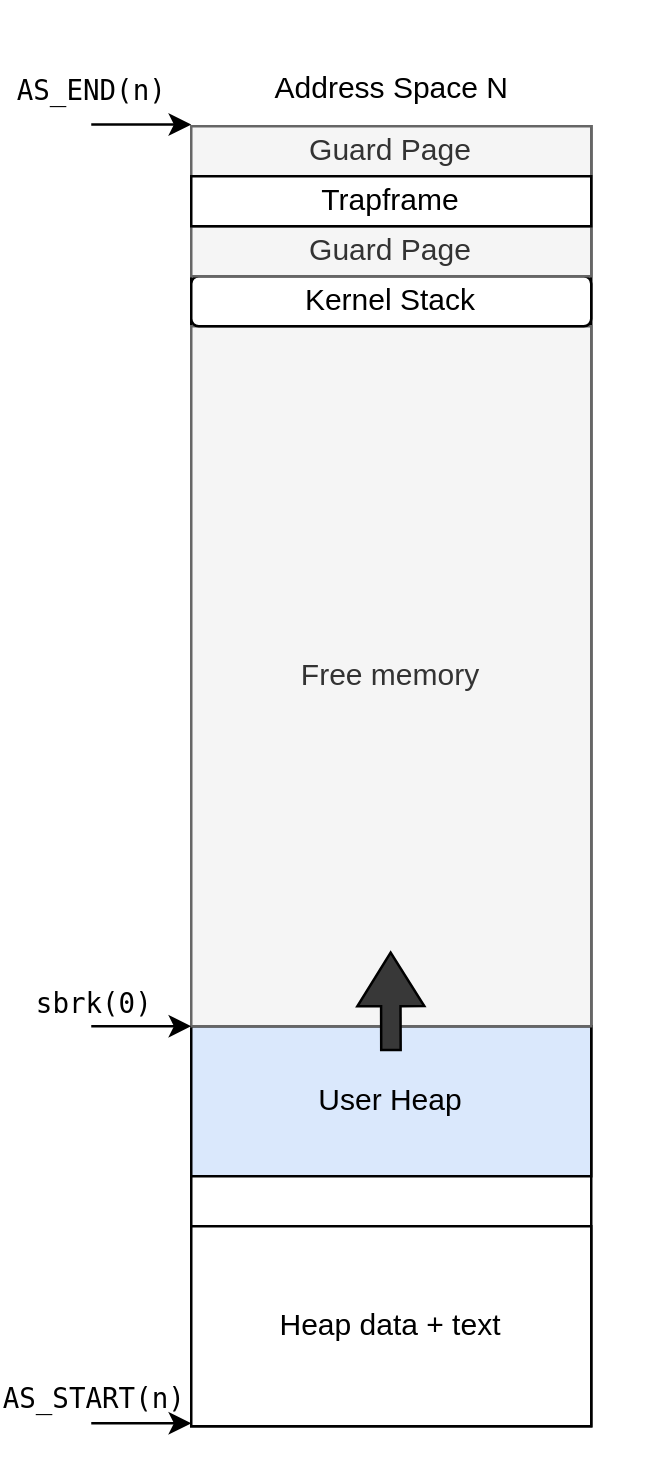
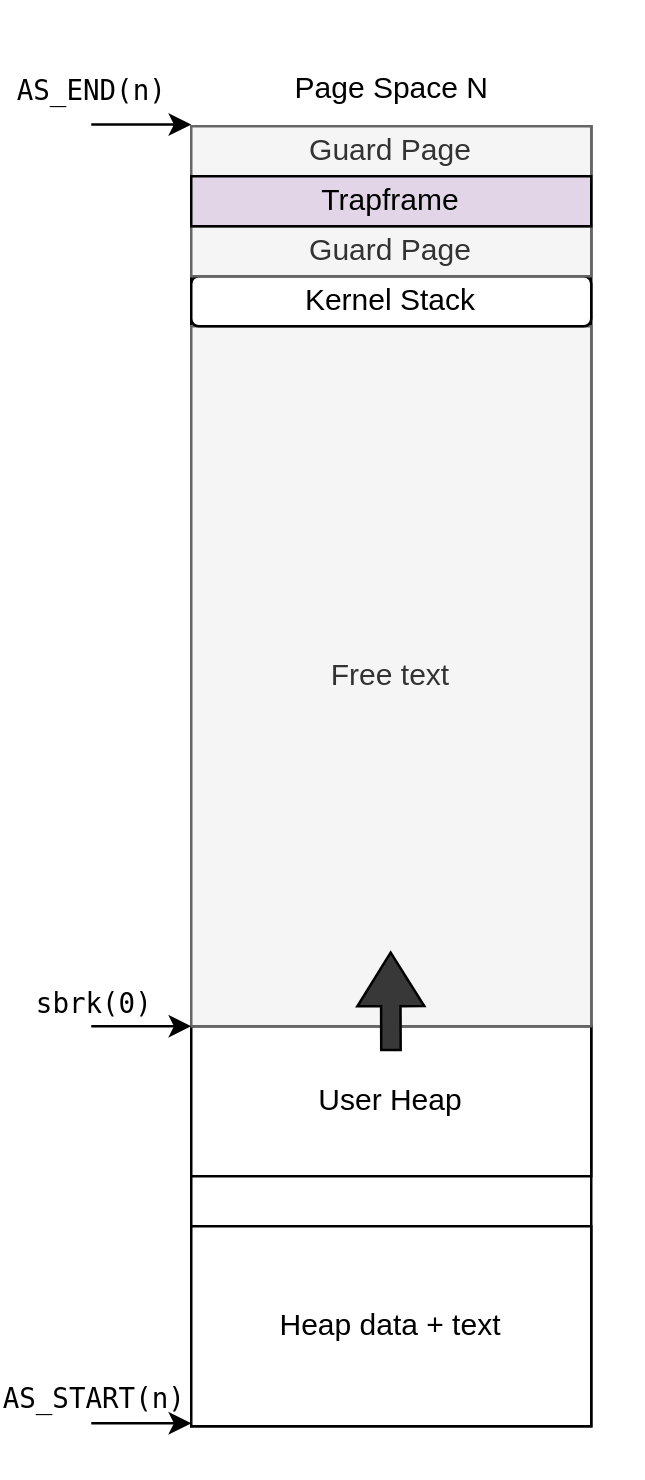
- <mxCell id="5" value="Address Space N" style="text;html=1;align=center;verticalAlign=middle;resizable=0;points=[];autosize=1;strokeColor=none;fillColor=none;" parent="1" vertex="1"><mxGeometry x="80" y="20" width="120" height="30" as="geometry" /></mxCell>
+ <mxCell id="5" value="Page Space N" style="text;html=1;align=center;verticalAlign=middle;resizable=0;points=[];autosize=1;strokeColor=none;fillColor=none;" parent="1" vertex="1"><mxGeometry x="80" y="20" width="120" height="30" as="geometry" /></mxCell>
- <mxCell id="14" value="Trapframe" style="rounded=0;whiteSpace=wrap;html=1;" parent="1" vertex="1"><mxGeometry x="60" y="70" width="160" height="20" as="geometry" /></mxCell>
+ <mxCell id="14" value="Trapframe" style="rounded=0;whiteSpace=wrap;html=1;fillColor=#e1d5e7;" parent="1" vertex="1"><mxGeometry x="60" y="70" width="160" height="20" as="geometry" /></mxCell>
- <mxCell id="10" value="Free memory" style="rounded=0;whiteSpace=wrap;html=1;fillColor=#f5f5f5;fontColor=#333333;strokeColor=#666666;" parent="1" vertex="1"><mxGeometry x="60" y="130" width="160" height="280" as="geometry" /></mxCell>
+ <mxCell id="10" value="Free text" style="rounded=0;whiteSpace=wrap;html=1;fillColor=#f5f5f5;fontColor=#333333;strokeColor=#666666;" parent="1" vertex="1"><mxGeometry x="60" y="130" width="160" height="280" as="geometry" /></mxCell>
- <mxCell id="9" value="User Heap" style="rounded=0;whiteSpace=wrap;html=1;fillColor=#dae8fc;" parent="1" vertex="1"><mxGeometry x="60" y="410" width="160" height="60" as="geometry" /></mxCell>
+ <mxCell id="9" value="User Heap" style="rounded=0;whiteSpace=wrap;html=1;" parent="1" vertex="1"><mxGeometry x="60" y="410" width="160" height="60" as="geometry" /></mxCell>
